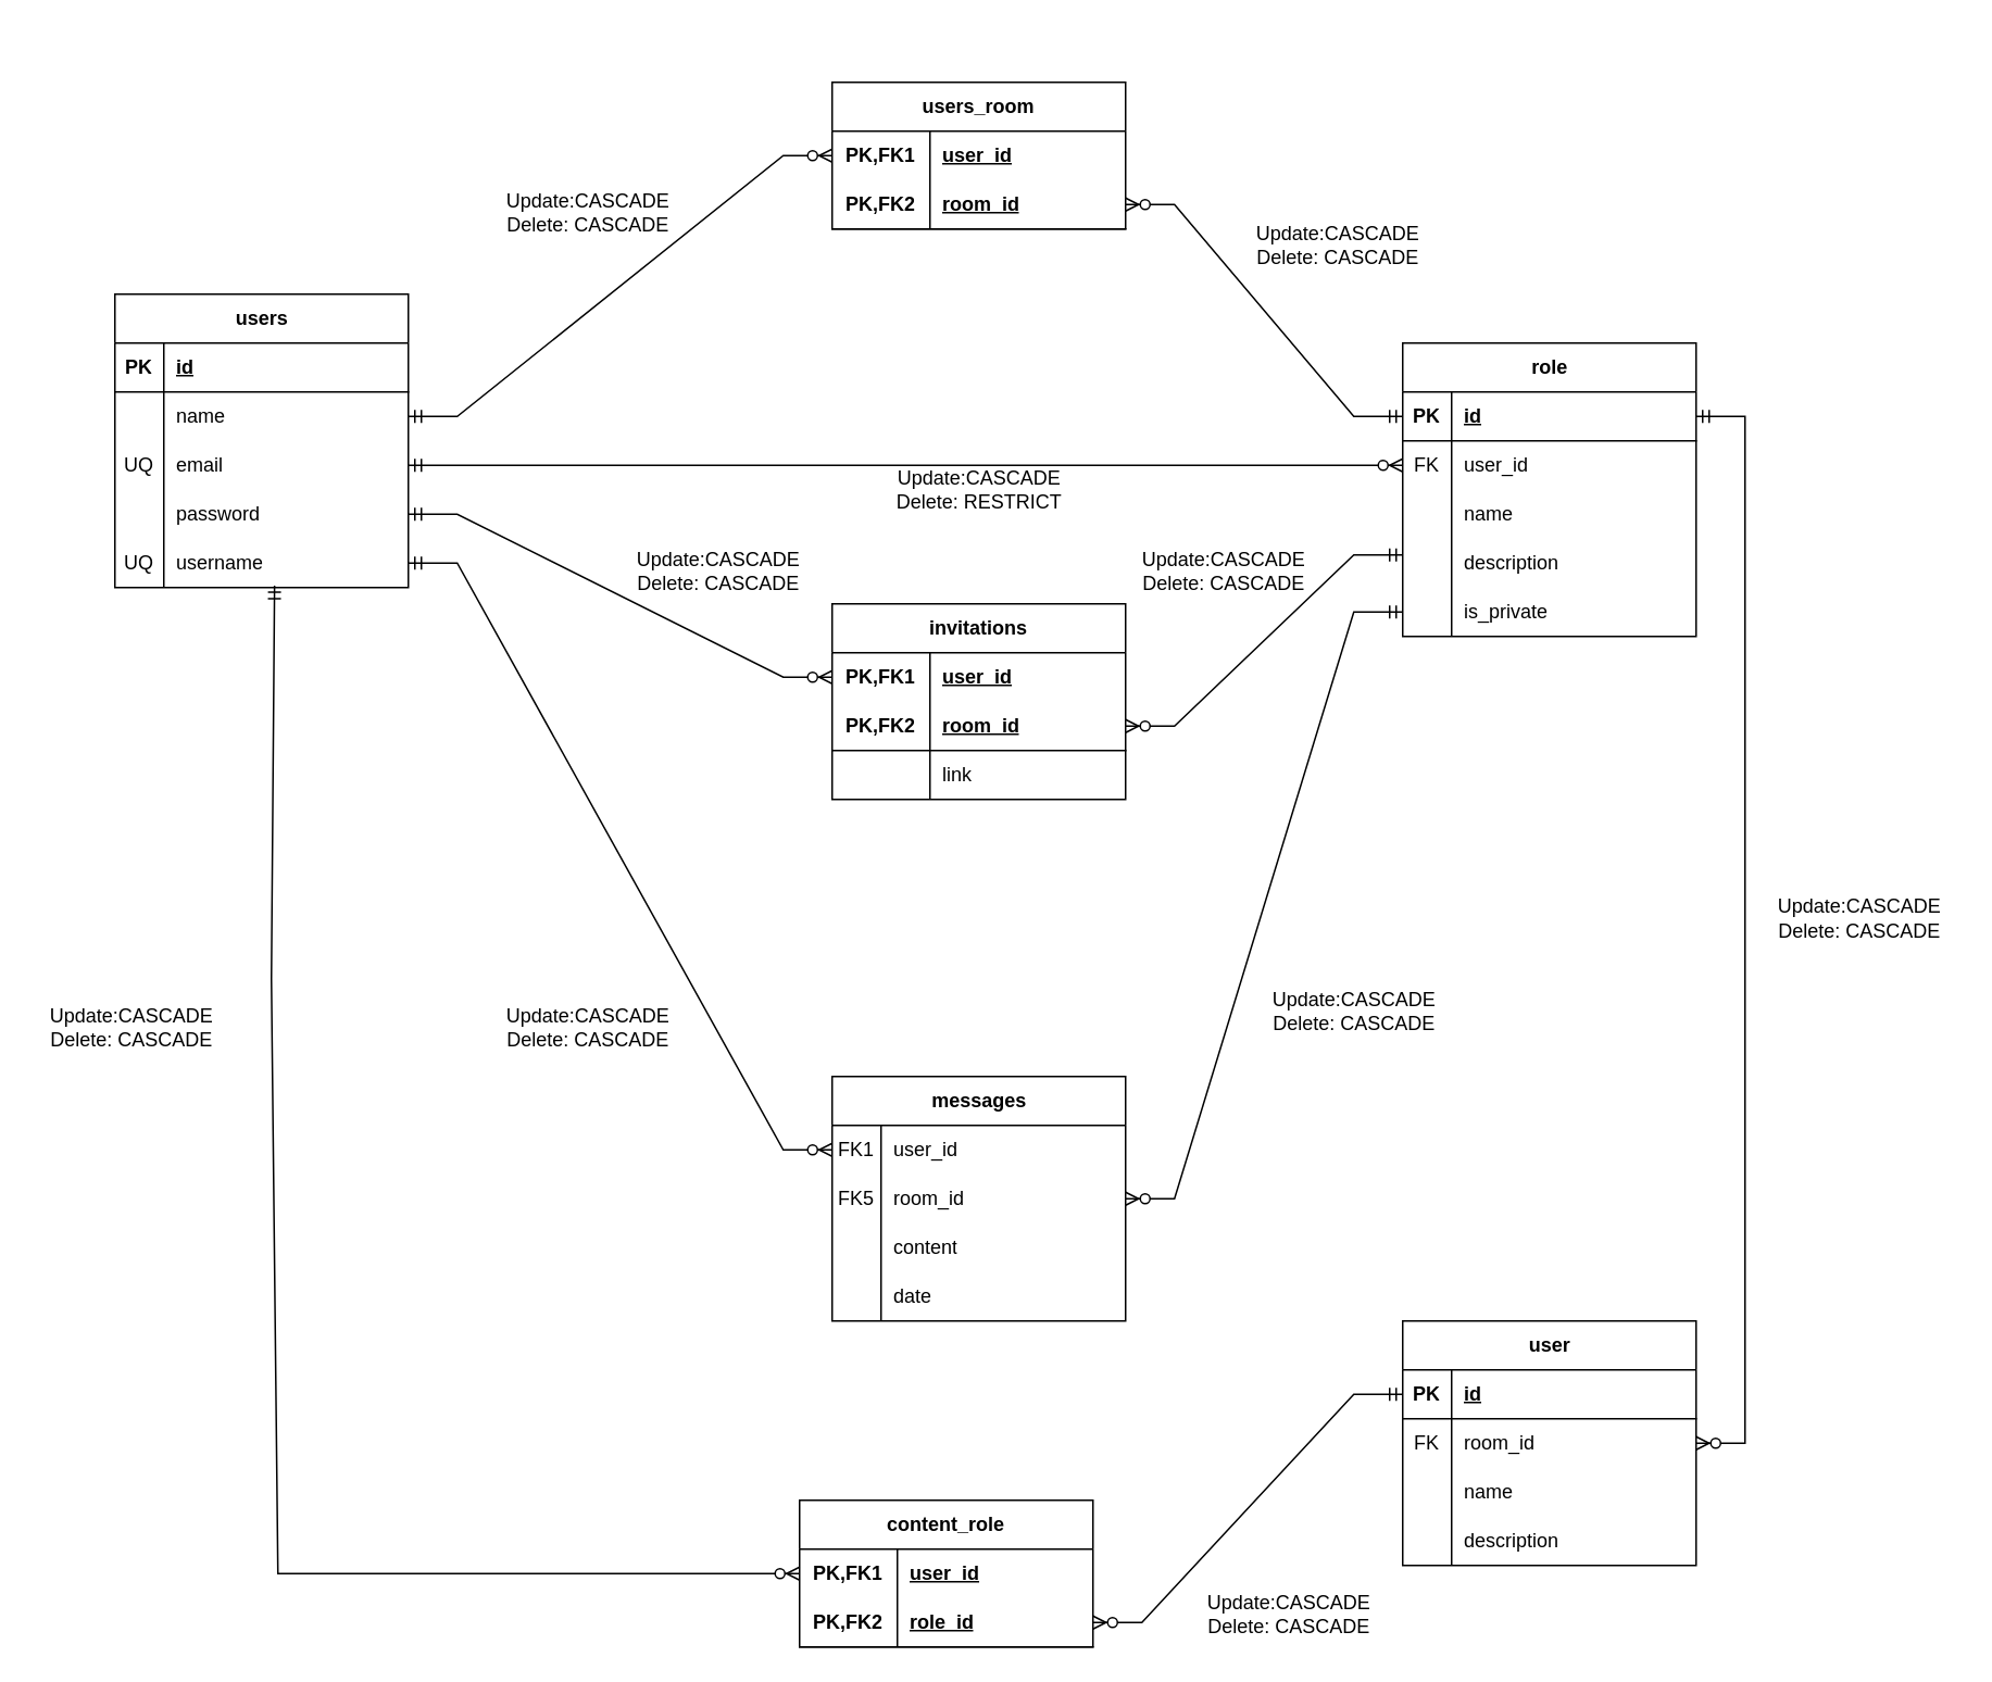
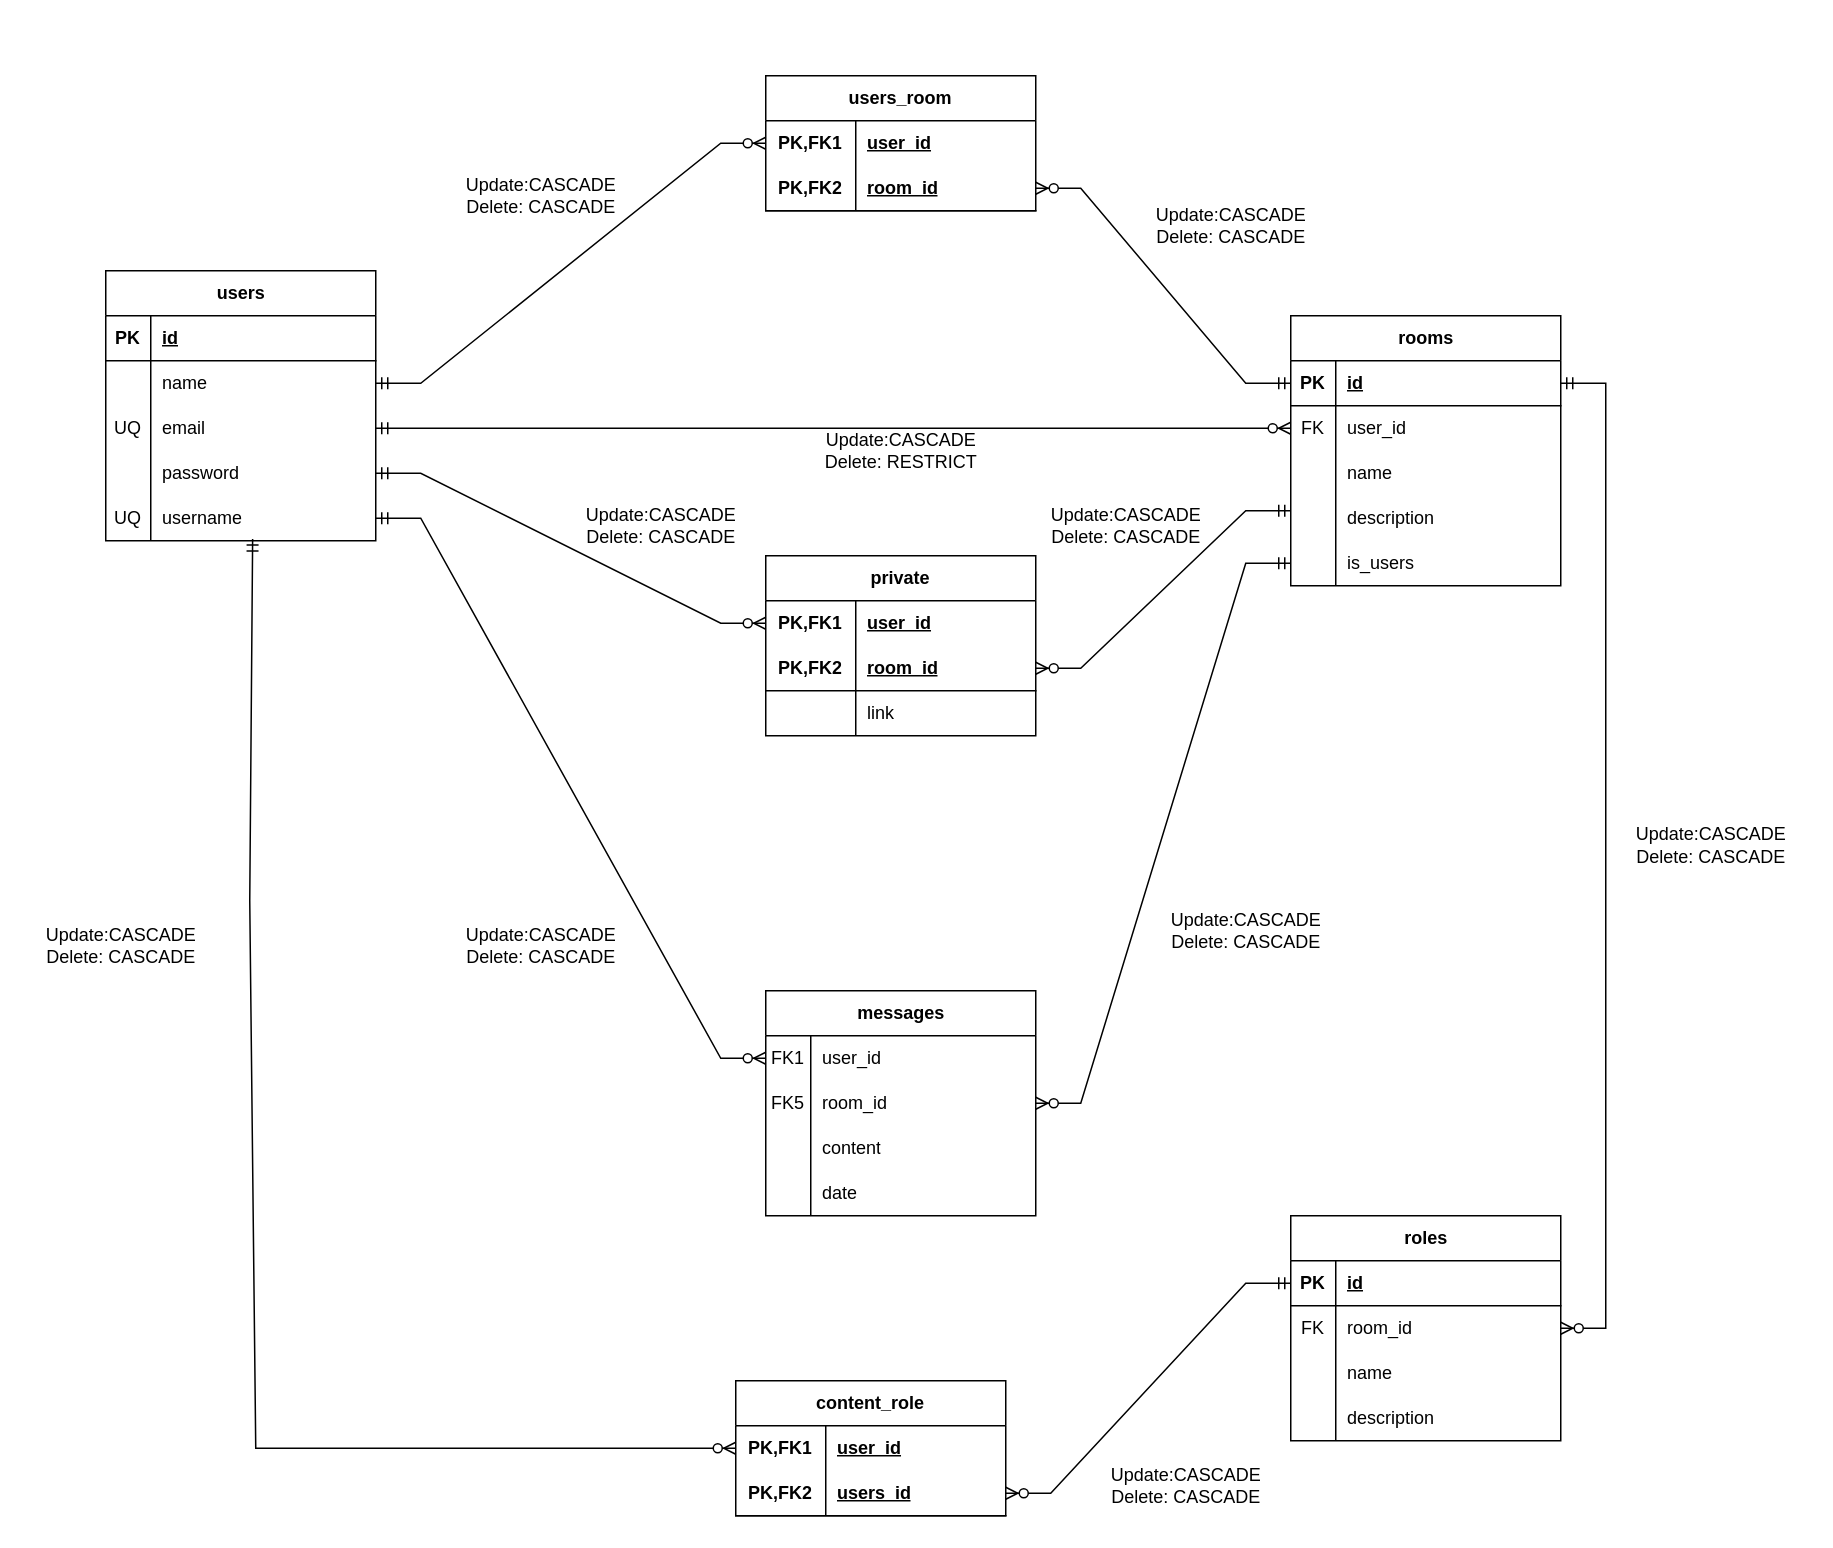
- <mxCell id="18" value="role" style="shape=table;startSize=30;container=1;collapsible=1;childLayout=tableLayout;fixedRows=1;rowLines=0;fontStyle=1;align=center;resizeLast=1;html=1;" vertex="1" parent="1"><mxGeometry x="860" y="210" width="180" height="180" as="geometry" /></mxCell>
+ <mxCell id="18" value="rooms" style="shape=table;startSize=30;container=1;collapsible=1;childLayout=tableLayout;fixedRows=1;rowLines=0;fontStyle=1;align=center;resizeLast=1;html=1;" vertex="1" parent="1"><mxGeometry x="860" y="210" width="180" height="180" as="geometry" /></mxCell>
- <mxCell id="33" value="is_private" style="shape=partialRectangle;connectable=0;fillColor=none;top=0;left=0;bottom=0;right=0;align=left;spacingLeft=6;overflow=hidden;whiteSpace=wrap;html=1;" vertex="1" parent="31"><mxGeometry x="30" width="150" height="30" as="geometry"><mxRectangle width="150" height="30" as="alternateBounds" /></mxGeometry></mxCell>
+ <mxCell id="33" value="is_users" style="shape=partialRectangle;connectable=0;fillColor=none;top=0;left=0;bottom=0;right=0;align=left;spacingLeft=6;overflow=hidden;whiteSpace=wrap;html=1;" vertex="1" parent="31"><mxGeometry x="30" width="150" height="30" as="geometry"><mxRectangle width="150" height="30" as="alternateBounds" /></mxGeometry></mxCell>
- <mxCell id="59" value="invitations" style="shape=table;startSize=30;container=1;collapsible=1;childLayout=tableLayout;fixedRows=1;rowLines=0;fontStyle=1;align=center;resizeLast=1;html=1;whiteSpace=wrap;" vertex="1" parent="1"><mxGeometry x="510" y="370" width="180" height="120" as="geometry" /></mxCell>
+ <mxCell id="59" value="private" style="shape=table;startSize=30;container=1;collapsible=1;childLayout=tableLayout;fixedRows=1;rowLines=0;fontStyle=1;align=center;resizeLast=1;html=1;whiteSpace=wrap;" vertex="1" parent="1"><mxGeometry x="510" y="370" width="180" height="120" as="geometry" /></mxCell>
- <mxCell id="71" value="user" style="shape=table;startSize=30;container=1;collapsible=1;childLayout=tableLayout;fixedRows=1;rowLines=0;fontStyle=1;align=center;resizeLast=1;html=1;" vertex="1" parent="1"><mxGeometry x="860" y="810" width="180" height="150" as="geometry" /></mxCell>
+ <mxCell id="71" value="roles" style="shape=table;startSize=30;container=1;collapsible=1;childLayout=tableLayout;fixedRows=1;rowLines=0;fontStyle=1;align=center;resizeLast=1;html=1;" vertex="1" parent="1"><mxGeometry x="860" y="810" width="180" height="150" as="geometry" /></mxCell>
- <mxCell id="91" value="role_id" style="shape=partialRectangle;connectable=0;fillColor=none;top=0;left=0;bottom=0;right=0;align=left;spacingLeft=6;fontStyle=5;overflow=hidden;html=1;whiteSpace=wrap;" vertex="1" parent="89"><mxGeometry x="60" width="120" height="30" as="geometry"><mxRectangle width="120" height="30" as="alternateBounds" /></mxGeometry></mxCell>
+ <mxCell id="91" value="users_id" style="shape=partialRectangle;connectable=0;fillColor=none;top=0;left=0;bottom=0;right=0;align=left;spacingLeft=6;fontStyle=5;overflow=hidden;html=1;whiteSpace=wrap;" vertex="1" parent="89"><mxGeometry x="60" width="120" height="30" as="geometry"><mxRectangle width="120" height="30" as="alternateBounds" /></mxGeometry></mxCell>
